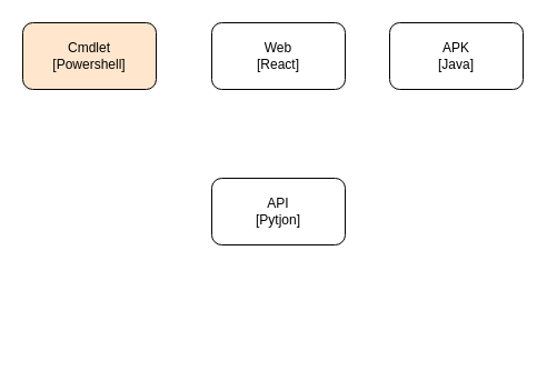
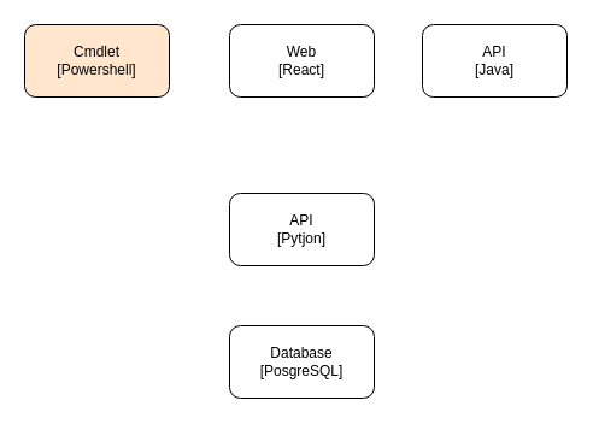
- <mxCell id="6" value="APK&lt;br&gt;[Java]" style="rounded=1;whiteSpace=wrap;html=1;" vertex="1" parent="1"><mxGeometry x="350" y="20" width="120" height="60" as="geometry" /></mxCell>
+ <mxCell id="6" value="API&lt;br&gt;[Java]" style="rounded=1;whiteSpace=wrap;html=1;" vertex="1" parent="1"><mxGeometry x="350" y="20" width="120" height="60" as="geometry" /></mxCell>
+ <mxCell id="3" value="Database&lt;br&gt;[PosgreSQL]" style="rounded=1;whiteSpace=wrap;html=1;" vertex="1" parent="1"><mxGeometry x="190" y="270" width="120" height="60" as="geometry" /></mxCell>
